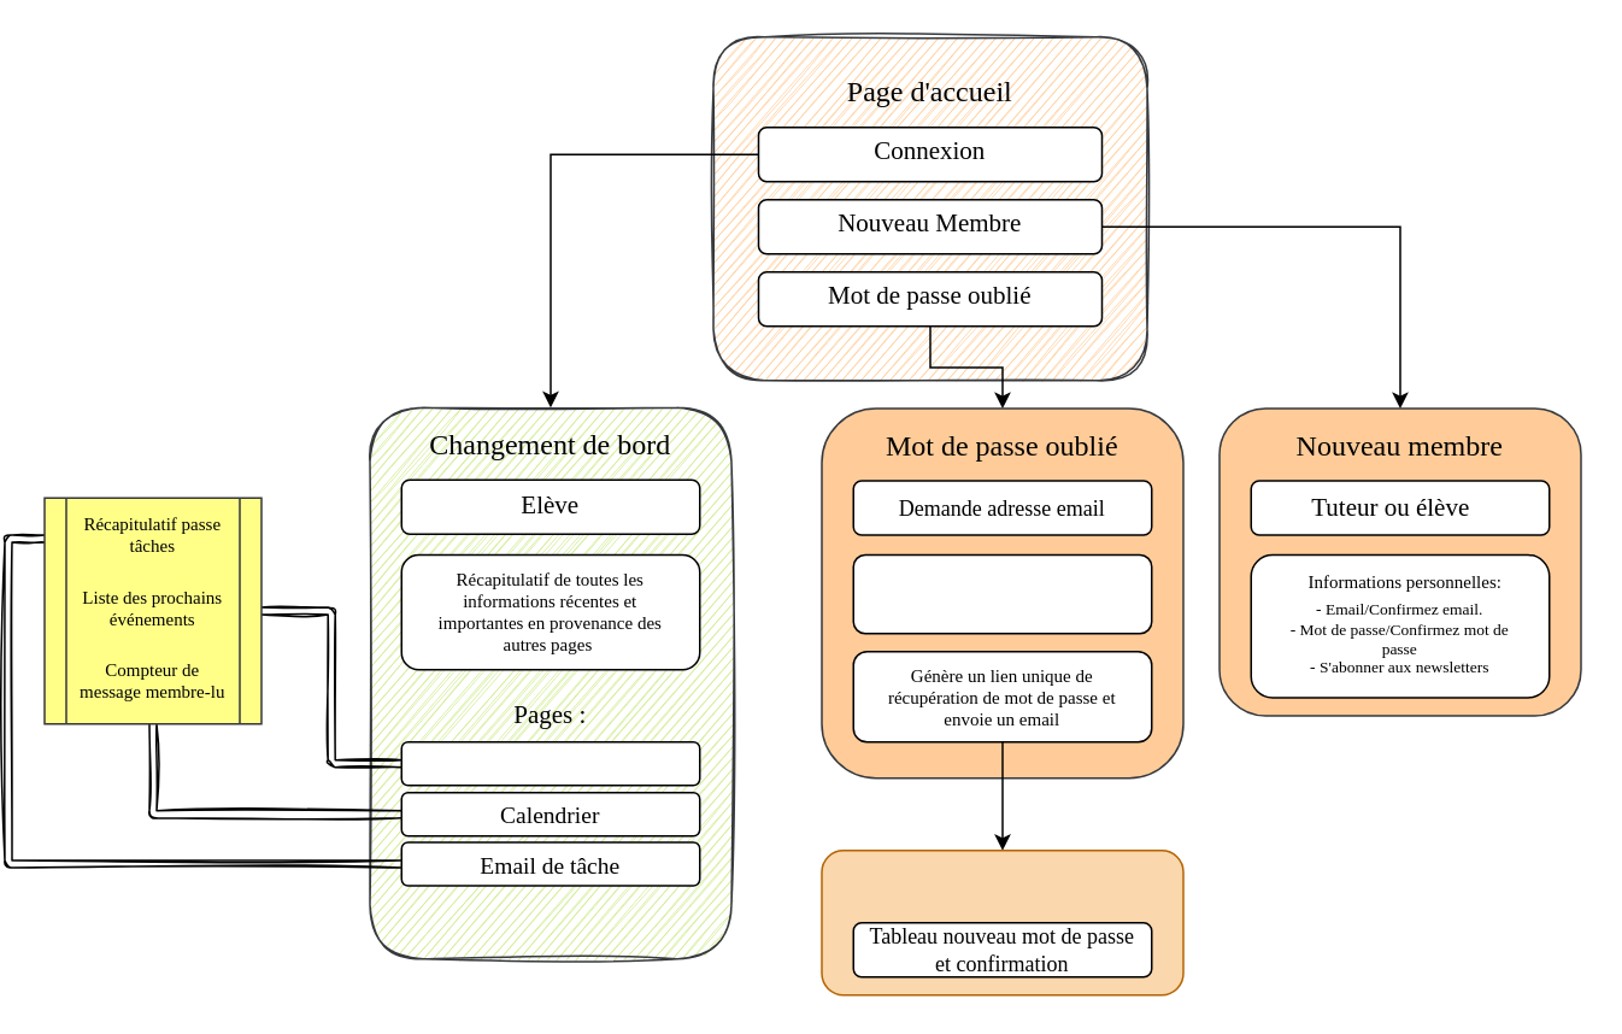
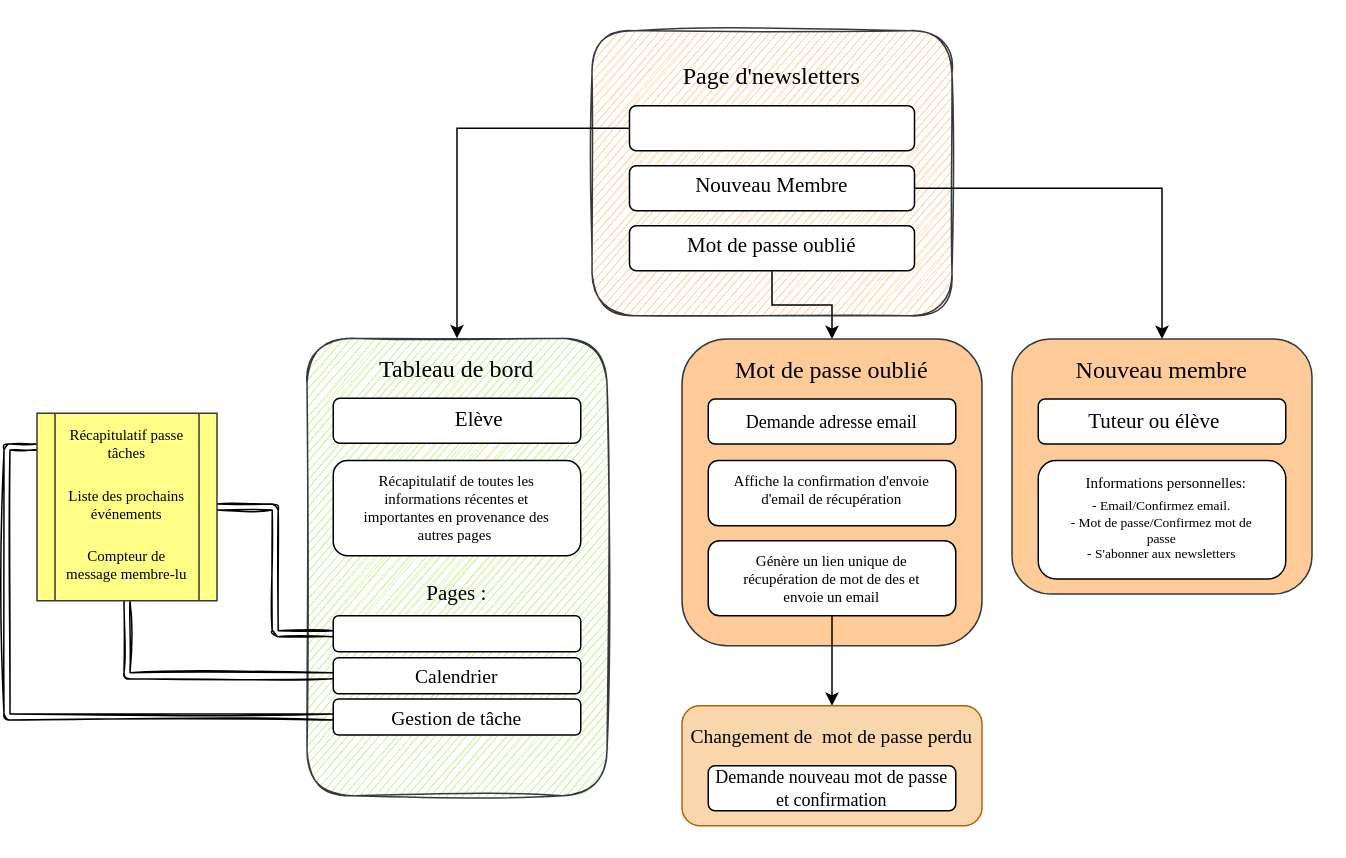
- <mxCell id="3" value="Page d'accueil" style="text;html=1;align=center;verticalAlign=middle;whiteSpace=wrap;rounded=0;fontSize=16;fontFamily=Verdana;" vertex="1" parent="1"><mxGeometry x="410" y="40" width="200" height="20" as="geometry" /></mxCell>
+ <mxCell id="3" value="Page d'newsletters" style="text;html=1;align=center;verticalAlign=middle;whiteSpace=wrap;rounded=0;fontSize=16;fontFamily=Verdana;" vertex="1" parent="1"><mxGeometry x="410" y="40" width="200" height="20" as="geometry" /></mxCell>
- <mxCell id="6" value="Connexion" style="text;html=1;align=center;verticalAlign=middle;whiteSpace=wrap;rounded=0;fontSize=14;fontFamily=Verdana;" vertex="1" parent="1"><mxGeometry x="430" y="74" width="160" height="20" as="geometry" /></mxCell>
- <mxCell id="34" value="Changement de bord" style="text;html=1;align=center;verticalAlign=middle;whiteSpace=wrap;rounded=0;fontSize=16;fontFamily=Verdana;" vertex="1" parent="1"><mxGeometry x="200" y="235" width="200" height="20" as="geometry" /></mxCell>
+ <mxCell id="34" value="Tableau de bord" style="text;html=1;align=center;verticalAlign=middle;whiteSpace=wrap;rounded=0;fontSize=16;fontFamily=Verdana;" vertex="1" parent="1"><mxGeometry x="200" y="235" width="200" height="20" as="geometry" /></mxCell>
- <mxCell id="36" value="Elève" style="text;html=1;align=center;verticalAlign=middle;whiteSpace=wrap;rounded=0;fontSize=14;fontFamily=Verdana;" vertex="1" parent="1"><mxGeometry x="235" y="270" width="130" height="20" as="geometry" /></mxCell>
+ <mxCell id="36" value="Elève" style="text;html=1;align=center;verticalAlign=middle;whiteSpace=wrap;rounded=0;fontSize=14;fontFamily=Verdana;" vertex="1" parent="1"><mxGeometry x="250" y="270" width="130" height="20" as="geometry" /></mxCell>
+ <mxCell id="25" value="Affiche la confirmation d'envoie d'email de récupération" style="text;html=1;align=center;verticalAlign=middle;whiteSpace=wrap;rounded=0;fontSize=10;fontFamily=Verdana;" vertex="1" parent="1"><mxGeometry x="480" y="315.5" width="140" height="20" as="geometry" /></mxCell>
- <mxCell id="28" value="Génère un lien unique de récupération de mot de passe et envoie un email" style="text;html=1;align=center;verticalAlign=middle;whiteSpace=wrap;rounded=0;fontSize=10;fontFamily=Verdana;" vertex="1" parent="1"><mxGeometry x="480" y="375" width="140" height="20" as="geometry" /></mxCell>
+ <mxCell id="28" value="Génère un lien unique de récupération de mot de des et envoie un email" style="text;html=1;align=center;verticalAlign=middle;whiteSpace=wrap;rounded=0;fontSize=10;fontFamily=Verdana;" vertex="1" parent="1"><mxGeometry x="480" y="375" width="140" height="20" as="geometry" /></mxCell>
- <mxCell id="44" value="Email de tâche" style="text;html=1;align=center;verticalAlign=middle;whiteSpace=wrap;rounded=0;fontSize=13;fontFamily=Verdana;" vertex="1" parent="1"><mxGeometry x="240" y="467.5" width="120" height="20" as="geometry" /></mxCell>
+ <mxCell id="44" value="Gestion de tâche" style="text;html=1;align=center;verticalAlign=middle;whiteSpace=wrap;rounded=0;fontSize=13;fontFamily=Verdana;" vertex="1" parent="1"><mxGeometry x="240" y="467.5" width="120" height="20" as="geometry" /></mxCell>
+ <mxCell id="30" value="Changement de&amp;nbsp; mot de passe perdu" style="text;html=1;align=center;verticalAlign=middle;whiteSpace=wrap;rounded=0;fontSize=13;fontFamily=Verdana;labelPosition=center;verticalLabelPosition=middle;" vertex="1" parent="1"><mxGeometry x="450" y="480" width="200" height="20" as="geometry" /></mxCell>
- <mxCell id="32" value="Tableau nouveau mot de passe et confirmation" style="text;html=1;align=center;verticalAlign=middle;whiteSpace=wrap;rounded=0;fontSize=12;fontFamily=Verdana;" vertex="1" parent="1"><mxGeometry x="470" y="515" width="160" height="20" as="geometry" /></mxCell>
+ <mxCell id="32" value="Demande nouveau mot de passe et confirmation" style="text;html=1;align=center;verticalAlign=middle;whiteSpace=wrap;rounded=0;fontSize=12;fontFamily=Verdana;" vertex="1" parent="1"><mxGeometry x="470" y="515" width="160" height="20" as="geometry" /></mxCell>
